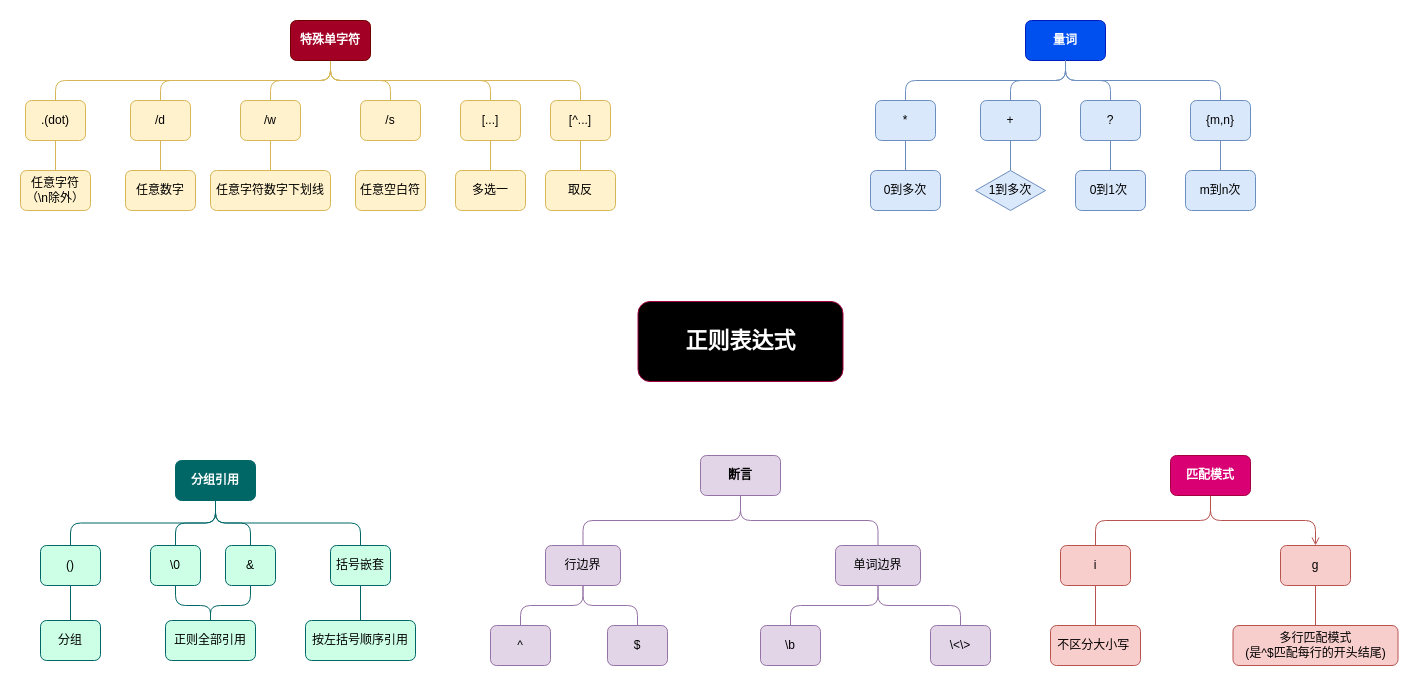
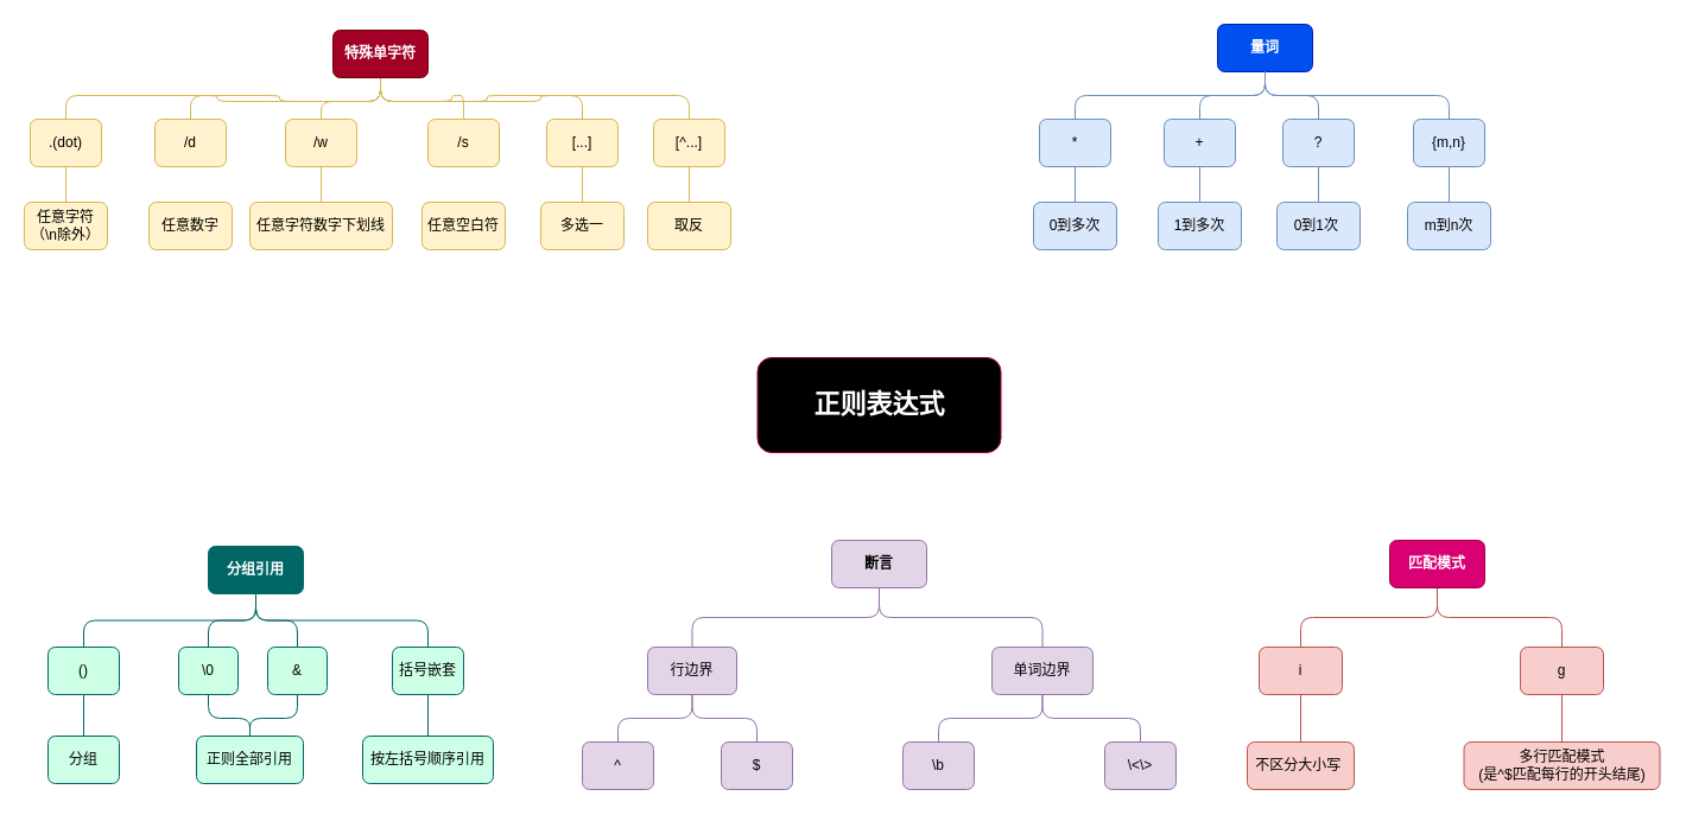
- <mxCell id="9" value="特殊单字符" style="rounded=1;whiteSpace=wrap;html=1;fillColor=#a20025;strokeColor=#6F0000;fontColor=#ffffff;fontStyle=1" parent="1" vertex="1"><mxGeometry x="290" y="20" width="80" height="40" as="geometry" /></mxCell>
+ <mxCell id="9" value="特殊单字符" style="rounded=1;whiteSpace=wrap;html=1;fillColor=#a20025;strokeColor=#6F0000;fontColor=#ffffff;fontStyle=1" parent="1" vertex="1"><mxGeometry x="280" y="25" width="80" height="40" as="geometry" /></mxCell>
- <mxCell id="13" style="edgeStyle=orthogonalEdgeStyle;rounded=1;orthogonalLoop=1;jettySize=auto;html=1;exitX=0.5;exitY=1;exitDx=0;exitDy=0;entryX=0.5;entryY=0;entryDx=0;entryDy=0;endArrow=none;endFill=0;curved=0;fillColor=#fff2cc;strokeColor=#d6b656;" parent="1" source="14" target="15" edge="1"><mxGeometry relative="1" as="geometry" /></mxCell>
- <mxCell id="46" value="1到多次" style="rhombus;whiteSpace=wrap;html=1;fillColor=#dae8fc;strokeColor=#6c8ebf;" parent="38" vertex="1"><mxGeometry x="105" y="150" width="70" height="40" as="geometry" /></mxCell>
+ <mxCell id="46" value="1到多次" style="rounded=1;whiteSpace=wrap;html=1;fillColor=#dae8fc;strokeColor=#6c8ebf;" parent="38" vertex="1"><mxGeometry x="105" y="150" width="70" height="40" as="geometry" /></mxCell>
- <mxCell id="63" style="edgeStyle=orthogonalEdgeStyle;curved=0;rounded=1;orthogonalLoop=1;jettySize=auto;html=1;exitX=0.5;exitY=1;exitDx=0;exitDy=0;entryX=0.5;entryY=0;entryDx=0;entryDy=0;strokeColor=#b85450;align=center;verticalAlign=middle;fontFamily=Helvetica;fontSize=11;fontColor=default;labelBackgroundColor=default;endArrow=open;endFill=0;fillColor=#f8cecc;" edge="1" parent="1" source="64" target="67"><mxGeometry relative="1" as="geometry" /></mxCell>
+ <mxCell id="63" style="edgeStyle=orthogonalEdgeStyle;curved=0;rounded=1;orthogonalLoop=1;jettySize=auto;html=1;exitX=0.5;exitY=1;exitDx=0;exitDy=0;entryX=0.5;entryY=0;entryDx=0;entryDy=0;strokeColor=#b85450;align=center;verticalAlign=middle;fontFamily=Helvetica;fontSize=11;fontColor=default;labelBackgroundColor=default;endArrow=none;endFill=0;fillColor=#f8cecc;" edge="1" parent="1" source="64" target="67"><mxGeometry relative="1" as="geometry" /></mxCell>
